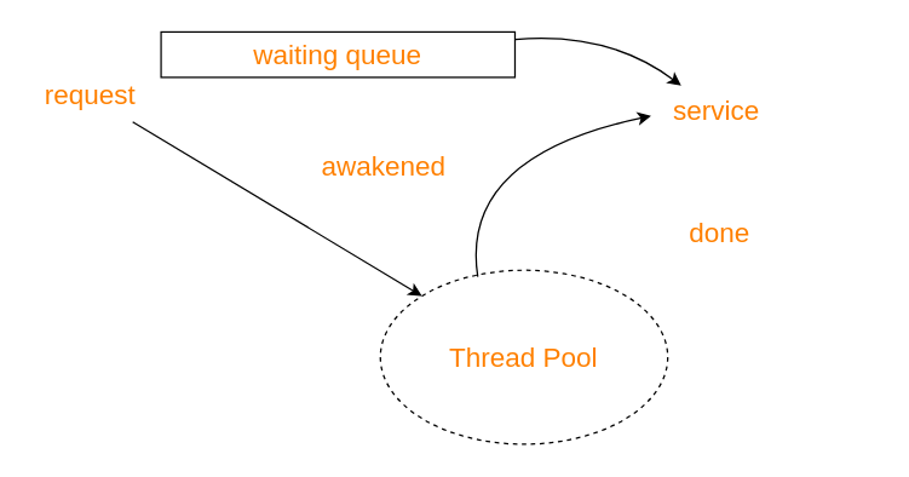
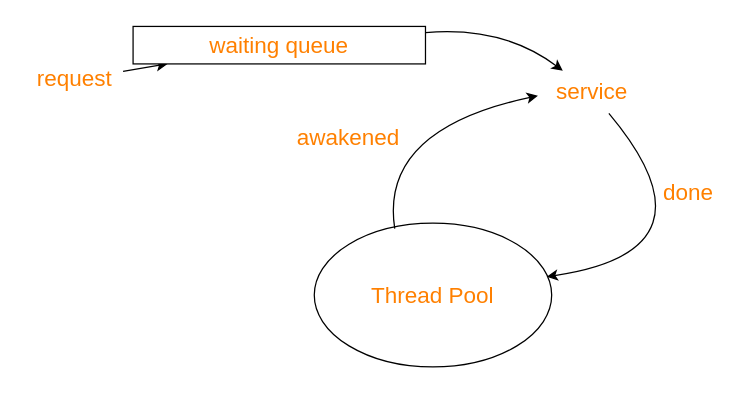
- <mxCell id="8" value="awakened" style="text;html=1;align=center;verticalAlign=middle;resizable=0;points=[];autosize=1;strokeColor=none;fillColor=none;fontSize=18;fontColor=#FF8000;" vertex="1" parent="1"><mxGeometry x="203" y="93" width="100" height="34" as="geometry" /></mxCell>
+ <mxCell id="8" value="awakened" style="text;html=1;align=center;verticalAlign=middle;resizable=0;points=[];autosize=1;strokeColor=none;fillColor=none;fontSize=18;fontColor=#FF8000;" vertex="1" parent="1"><mxGeometry x="228" y="93" width="100" height="34" as="geometry" /></mxCell>
- <mxCell id="2" value="" style="edgeStyle=none;curved=1;html=1;fontSize=18;fontColor=#FF8000;" edge="1" parent="1" source="3" target="6"><mxGeometry relative="1" as="geometry" /></mxCell>
+ <mxCell id="2" value="" style="edgeStyle=none;curved=1;html=1;fontSize=18;fontColor=#FF8000;" edge="1" parent="1" source="3" target="5"><mxGeometry relative="1" as="geometry" /></mxCell>
- <mxCell id="11" value="done" style="text;html=1;align=center;verticalAlign=middle;resizable=0;points=[];autosize=1;strokeColor=none;fillColor=none;fontSize=18;fontColor=#FF8000;" vertex="1" parent="1"><mxGeometry x="446" y="137" width="58" height="34" as="geometry" /></mxCell>
+ <mxCell id="11" value="done" style="text;html=1;align=center;verticalAlign=middle;resizable=0;points=[];autosize=1;strokeColor=none;fillColor=none;fontSize=18;fontColor=#FF8000;" vertex="1" parent="1"><mxGeometry x="521" y="137" width="58" height="34" as="geometry" /></mxCell>
+ <mxCell id="10" value="" style="endArrow=classic;html=1;fontSize=18;fontColor=#FF8000;curved=1;entryX=0.979;entryY=0.372;entryDx=0;entryDy=0;entryPerimeter=0;" edge="1" parent="1" source="9" target="6"><mxGeometry width="50" height="50" relative="1" as="geometry"><mxPoint x="516" y="210" as="sourcePoint" /><mxPoint x="566" y="160" as="targetPoint" /><Array as="points"><mxPoint x="579" y="200" /></Array></mxGeometry></mxCell>
- <mxCell id="6" value="Thread Pool" style="ellipse;whiteSpace=wrap;html=1;fontSize=18;fontColor=#FF8000;dashed=1;" vertex="1" parent="1"><mxGeometry x="251" y="178" width="190" height="115" as="geometry" /></mxCell>
+ <mxCell id="6" value="Thread Pool" style="ellipse;whiteSpace=wrap;html=1;fontSize=18;fontColor=#FF8000;" vertex="1" parent="1"><mxGeometry x="251" y="178" width="190" height="115" as="geometry" /></mxCell>
